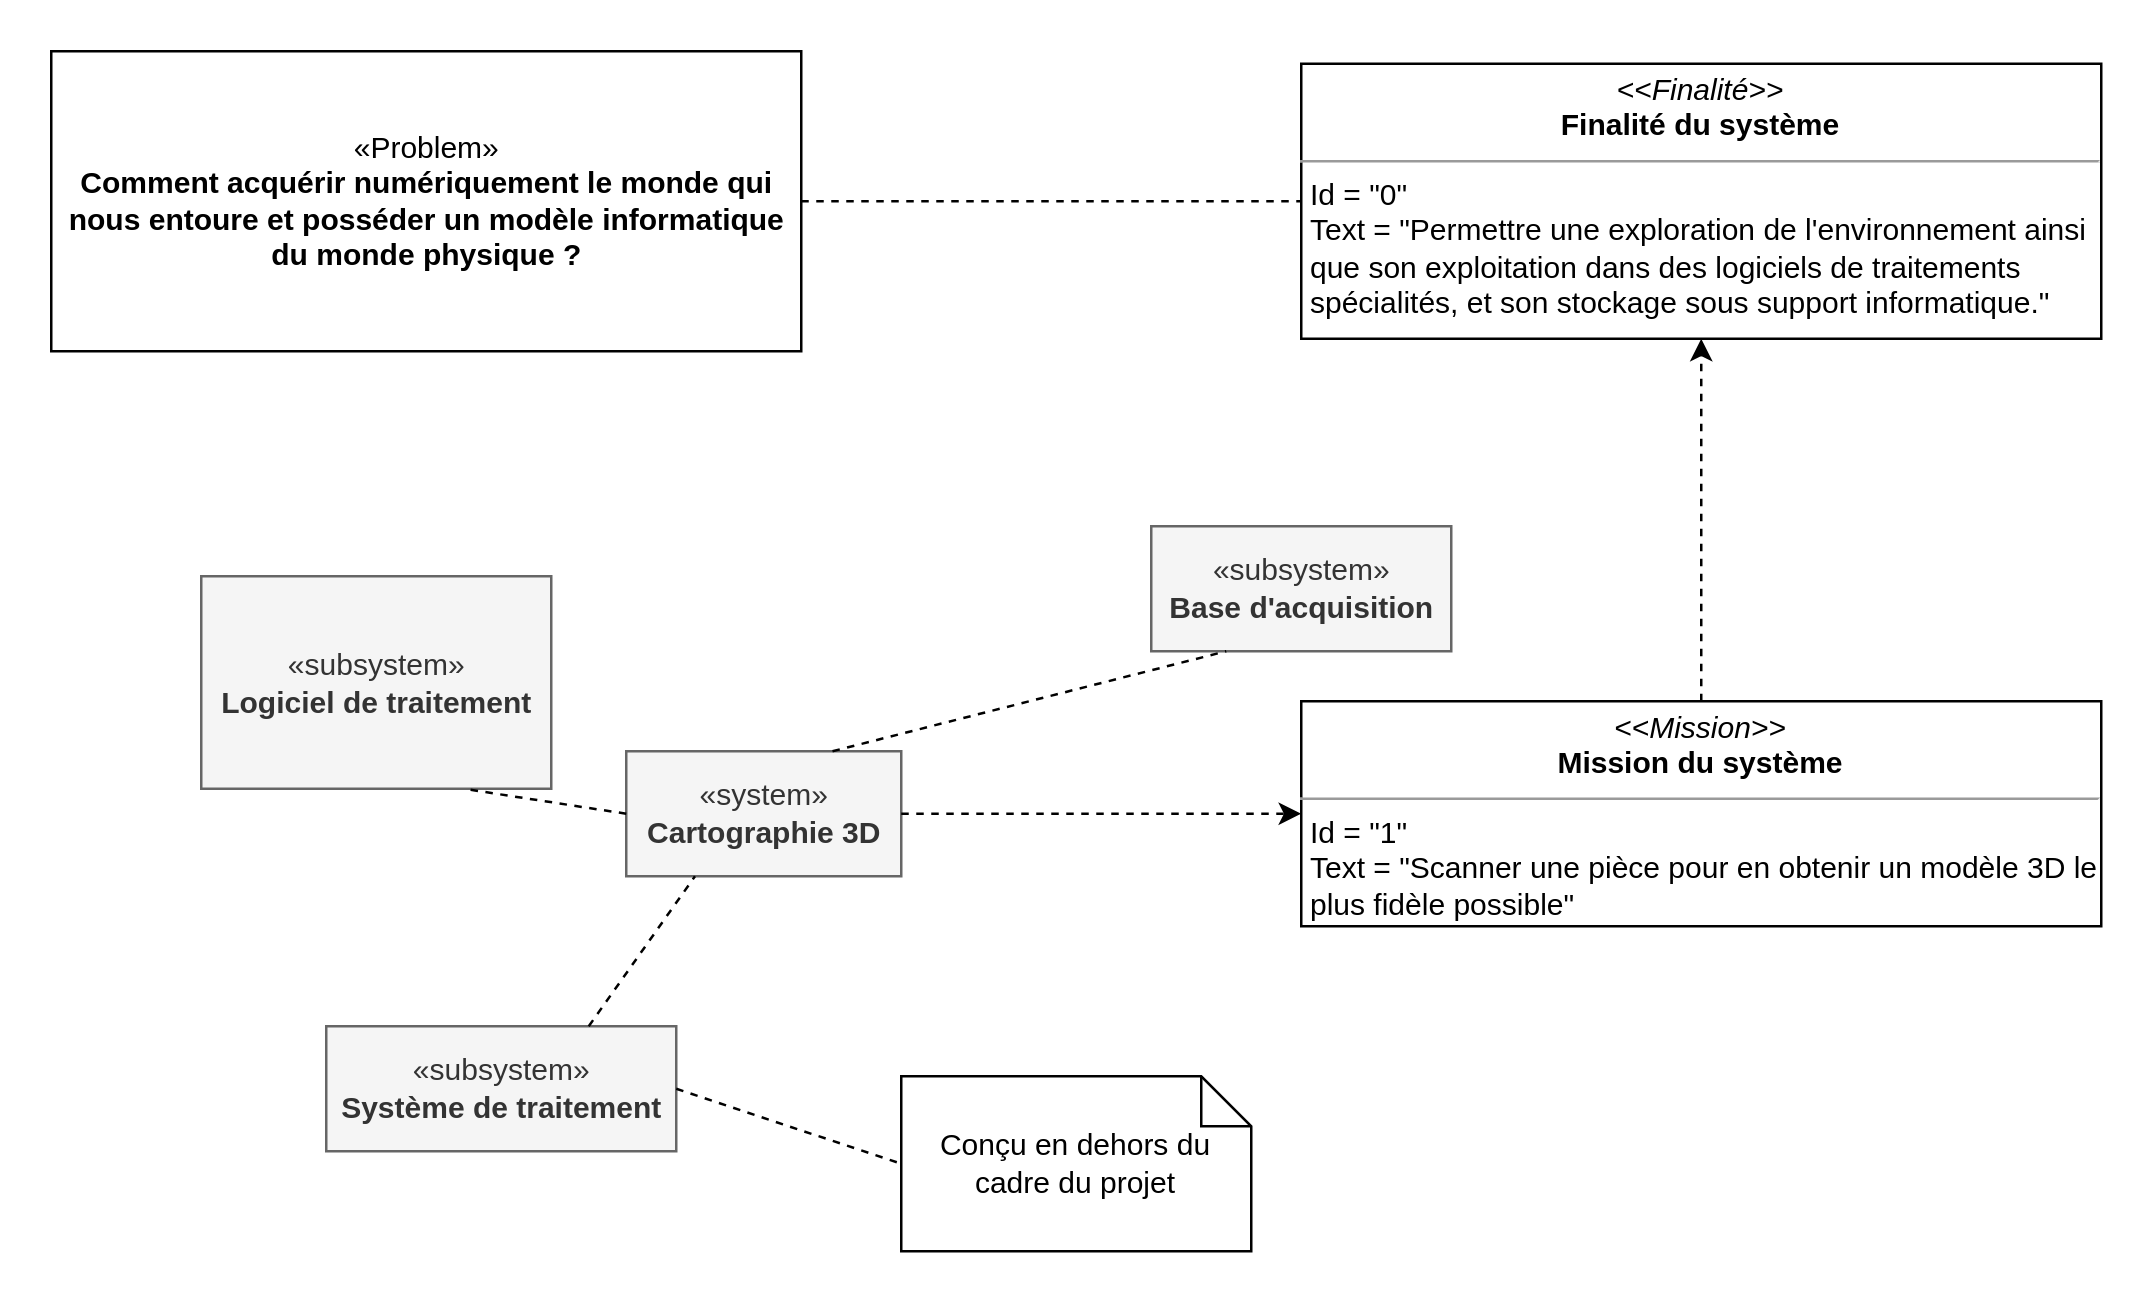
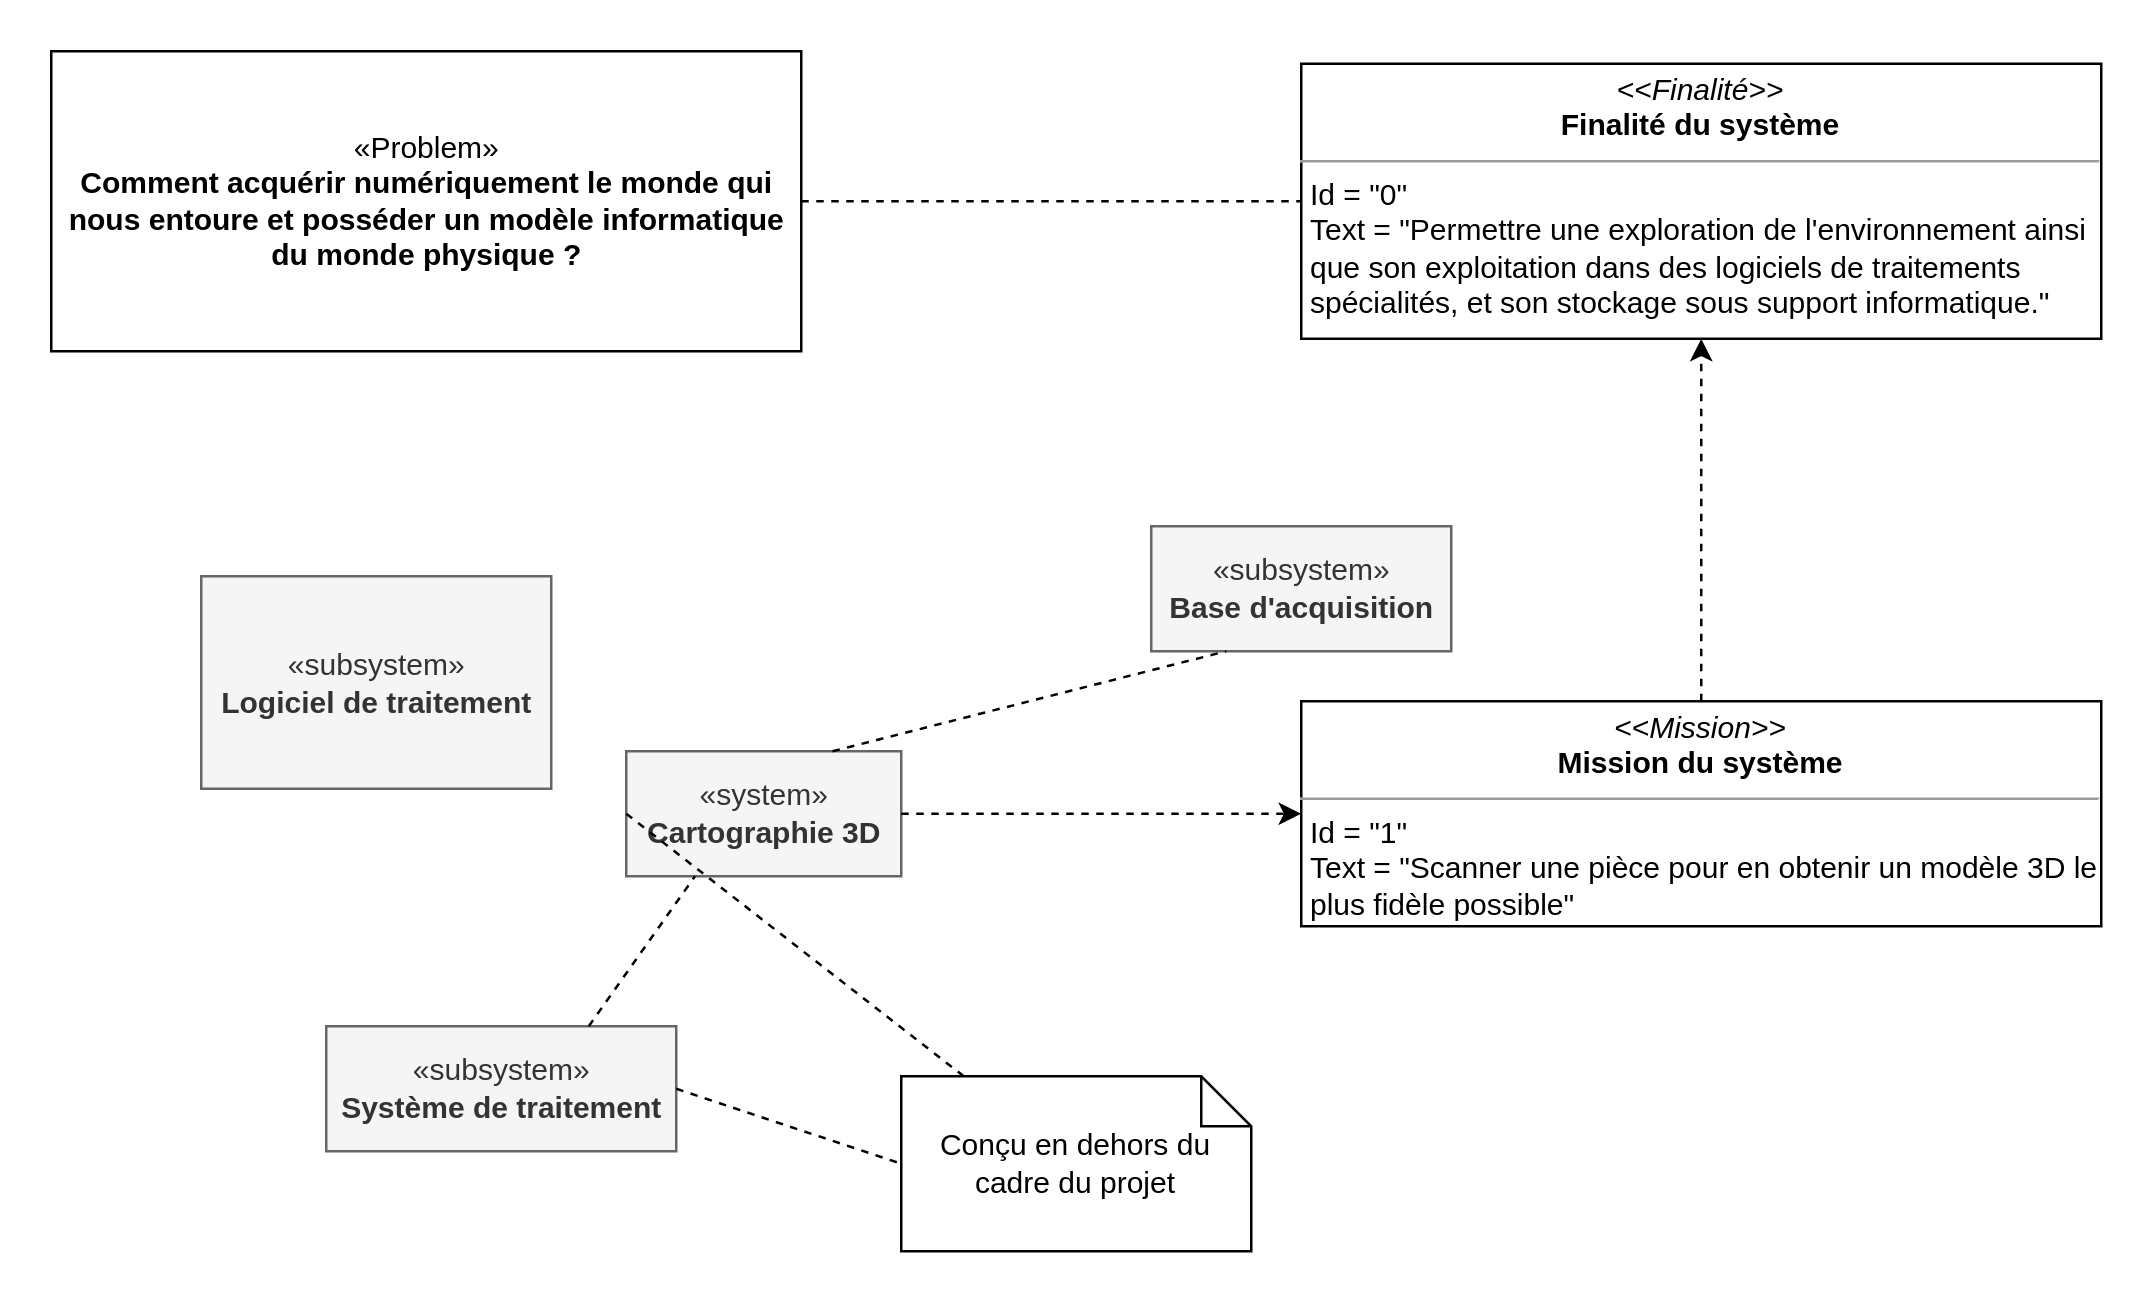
- <mxCell id="14" value="" style="endArrow=none;dashed=1;html=1;entryX=0.75;entryY=1;entryDx=0;entryDy=0;exitX=0;exitY=0.5;exitDx=0;exitDy=0;" edge="1" parent="1" source="7" target="9"><mxGeometry width="50" height="50" relative="1" as="geometry"><mxPoint x="430" y="460" as="sourcePoint" /><mxPoint x="480" y="410" as="targetPoint" /></mxGeometry></mxCell>
+ <mxCell id="14" value="" style="endArrow=none;dashed=1;html=1;exitX=0;exitY=0.5;exitDx=0;exitDy=0;" edge="1" parent="1" source="7" target="15"><mxGeometry width="50" height="50" relative="1" as="geometry"><mxPoint x="430" y="460" as="sourcePoint" /><mxPoint x="480" y="410" as="targetPoint" /></mxGeometry></mxCell>
